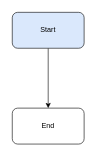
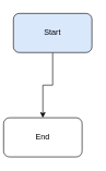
- <mxCell id="4" value="End" style="rounded=1;whiteSpace=wrap;html=1;" vertex="1" parent="1"><mxGeometry x="20" y="180" width="120" height="60" as="geometry" /></mxCell>
+ <mxCell id="4" value="End" style="rounded=1;whiteSpace=wrap;html=1;" vertex="1" parent="1"><mxGeometry x="5" y="180" width="120" height="60" as="geometry" /></mxCell>
